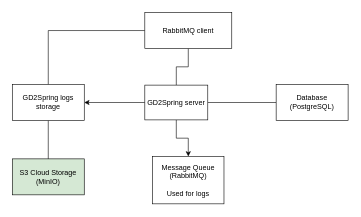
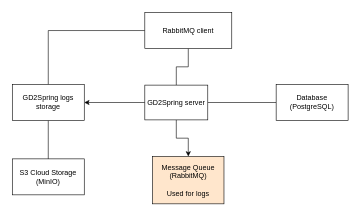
- <mxCell id="10" value="S3 Cloud Storage&lt;br&gt;(MinIO)" style="rounded=0;whiteSpace=wrap;html=1;fillColor=#d5e8d4;" parent="1" vertex="1"><mxGeometry x="20" y="264" width="120" height="60" as="geometry" /></mxCell>
+ <mxCell id="10" value="S3 Cloud Storage&lt;br&gt;(MinIO)" style="rounded=0;whiteSpace=wrap;html=1;" parent="1" vertex="1"><mxGeometry x="20" y="264" width="120" height="60" as="geometry" /></mxCell>
- <mxCell id="11" value="Message Queue&lt;br&gt;(RabbitMQ)&lt;br&gt;&lt;br&gt;Used for logs" style="rounded=0;whiteSpace=wrap;html=1;" parent="1" vertex="1"><mxGeometry x="254" y="260" width="119" height="79" as="geometry" /></mxCell>
+ <mxCell id="11" value="Message Queue&lt;br&gt;(RabbitMQ)&lt;br&gt;&lt;br&gt;Used for logs" style="rounded=0;whiteSpace=wrap;html=1;fillColor=#ffe6cc;" parent="1" vertex="1"><mxGeometry x="254" y="260" width="119" height="79" as="geometry" /></mxCell>
